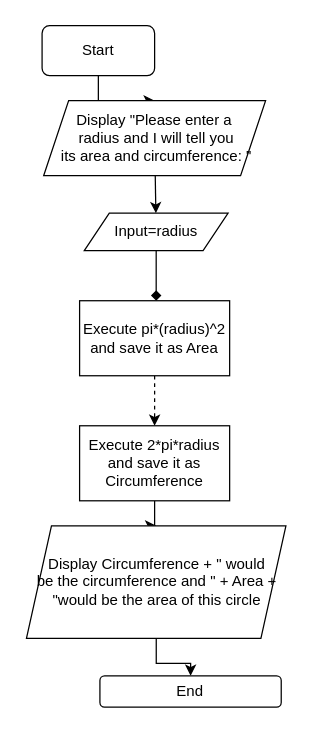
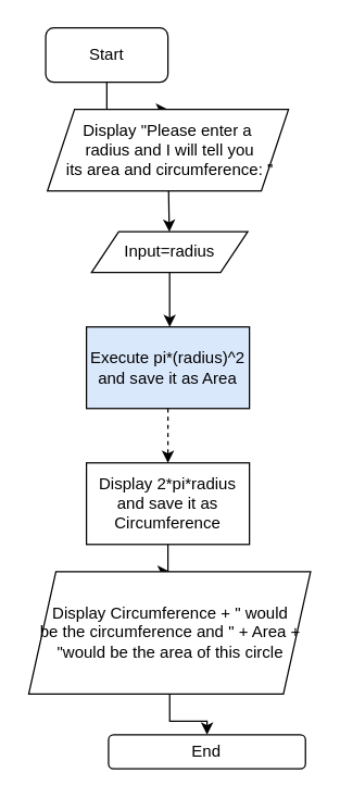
- <mxCell id="4" value="" style="edgeStyle=orthogonalEdgeStyle;rounded=0;orthogonalLoop=1;jettySize=auto;html=1;exitX=0.5;exitY=1;exitDx=0;exitDy=0;endArrow=diamond;" parent="1" source="14" target="8" edge="1"><mxGeometry relative="1" as="geometry"><Array as="points"><mxPoint x="123" y="270" /></Array></mxGeometry></mxCell>
+ <mxCell id="4" value="" style="edgeStyle=orthogonalEdgeStyle;rounded=0;orthogonalLoop=1;jettySize=auto;html=1;exitX=0.5;exitY=1;exitDx=0;exitDy=0;" parent="1" source="14" target="8" edge="1"><mxGeometry relative="1" as="geometry"><Array as="points"><mxPoint x="123" y="270" /></Array></mxGeometry></mxCell>
- <mxCell id="8" value="&lt;div&gt;Execute pi*(radius)^2&lt;/div&gt;&lt;div&gt;and save it as Area&lt;br&gt;&lt;/div&gt;" style="whiteSpace=wrap;html=1;" parent="1" vertex="1"><mxGeometry x="63" y="240" width="120" height="60" as="geometry" /></mxCell>
+ <mxCell id="8" value="&lt;div&gt;Execute pi*(radius)^2&lt;/div&gt;&lt;div&gt;and save it as Area&lt;br&gt;&lt;/div&gt;" style="whiteSpace=wrap;html=1;fillColor=#dae8fc;" parent="1" vertex="1"><mxGeometry x="63" y="240" width="120" height="60" as="geometry" /></mxCell>
- <mxCell id="10" value="&lt;div&gt;Execute 2*pi*radius&lt;/div&gt;&lt;div&gt;and save it as Circumference&lt;br&gt;&lt;/div&gt;" style="whiteSpace=wrap;html=1;" parent="1" vertex="1"><mxGeometry x="63" y="340" width="120" height="60" as="geometry" /></mxCell>
+ <mxCell id="10" value="&lt;div&gt;Display 2*pi*radius&lt;/div&gt;&lt;div&gt;and save it as Circumference&lt;br&gt;&lt;/div&gt;" style="whiteSpace=wrap;html=1;" parent="1" vertex="1"><mxGeometry x="63" y="340" width="120" height="60" as="geometry" /></mxCell>
